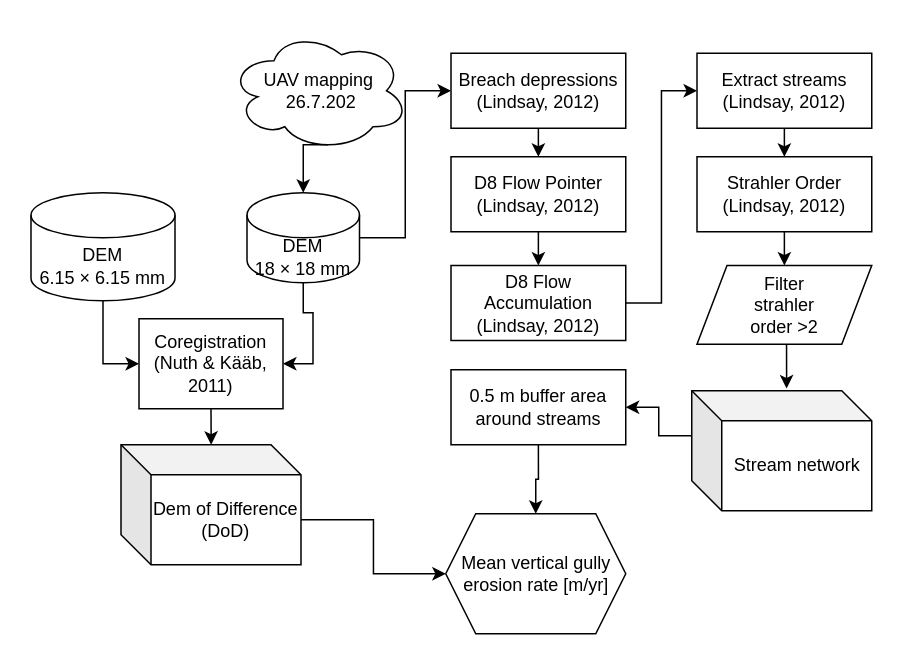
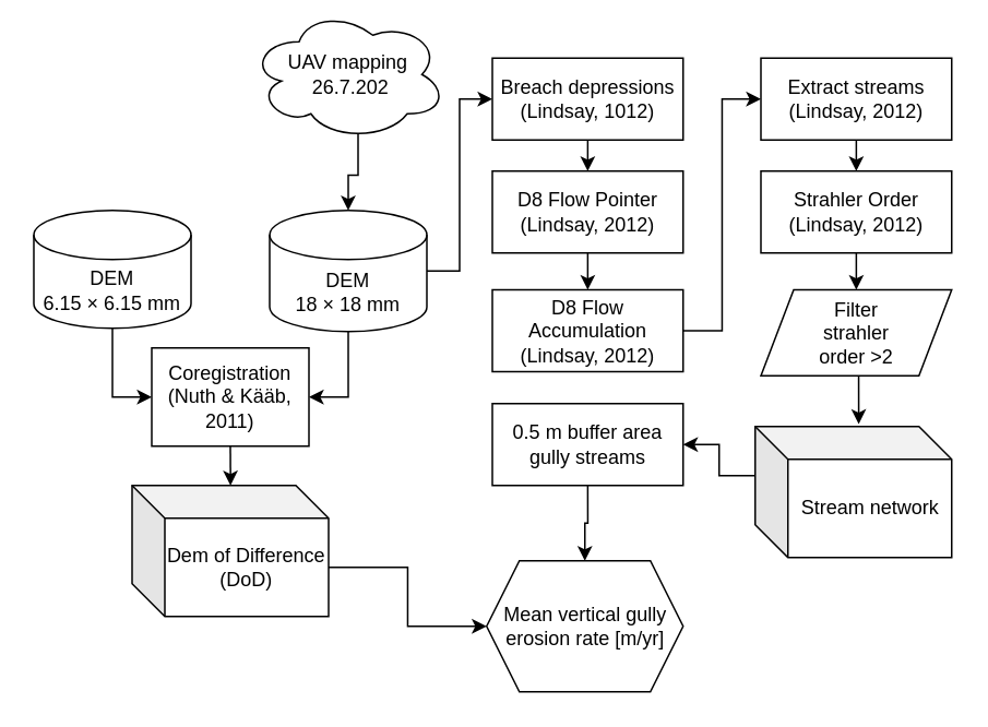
- <mxCell id="3" value="UAV mapping&lt;br&gt;&amp;nbsp;26.7.202" style="ellipse;shape=cloud;whiteSpace=wrap;html=1;" vertex="1" parent="1"><mxGeometry x="152" width="120" height="80" as="geometry" y="20" /></mxCell>
+ <mxCell id="3" value="UAV mapping&lt;br&gt;&amp;nbsp;26.7.202" style="ellipse;shape=cloud;whiteSpace=wrap;html=1;" vertex="1" parent="1"><mxGeometry x="152" y="5" width="120" height="80" as="geometry" /></mxCell>
- <mxCell id="14" value="Breach depressions&lt;br&gt;(Lindsay, 2012)" style="rounded=0;whiteSpace=wrap;html=1;" vertex="1" parent="1"><mxGeometry x="300" y="35" width="116.5" height="50" as="geometry" /></mxCell>
+ <mxCell id="14" value="Breach depressions&lt;br&gt;(Lindsay, 1012)" style="rounded=0;whiteSpace=wrap;html=1;" vertex="1" parent="1"><mxGeometry x="300" y="35" width="116.5" height="50" as="geometry" /></mxCell>
- <mxCell id="8" value="DEM&lt;br style=&quot;border-color: var(--border-color);&quot;&gt;18 × 18 mm" style="shape=cylinder3;whiteSpace=wrap;html=1;boundedLbl=1;backgroundOutline=1;size=15;rounded=0;" vertex="1" parent="1"><mxGeometry x="164" y="128" width="75" height="60" as="geometry" /></mxCell>
+ <mxCell id="8" value="DEM&lt;br style=&quot;border-color: var(--border-color);&quot;&gt;18 × 18 mm" style="shape=cylinder3;whiteSpace=wrap;html=1;boundedLbl=1;backgroundOutline=1;size=15;rounded=0;" vertex="1" parent="1"><mxGeometry x="164" y="128" width="96" height="74" as="geometry" /></mxCell>
- <mxCell id="26" value="0.5 m buffer area&lt;br&gt;around streams" style="rounded=0;whiteSpace=wrap;html=1;" vertex="1" parent="1"><mxGeometry x="300" y="246" width="116.5" height="50" as="geometry" /></mxCell>
+ <mxCell id="26" value="0.5 m buffer area&lt;br&gt;gully streams" style="rounded=0;whiteSpace=wrap;html=1;" vertex="1" parent="1"><mxGeometry x="300" y="246" width="116.5" height="50" as="geometry" /></mxCell>
